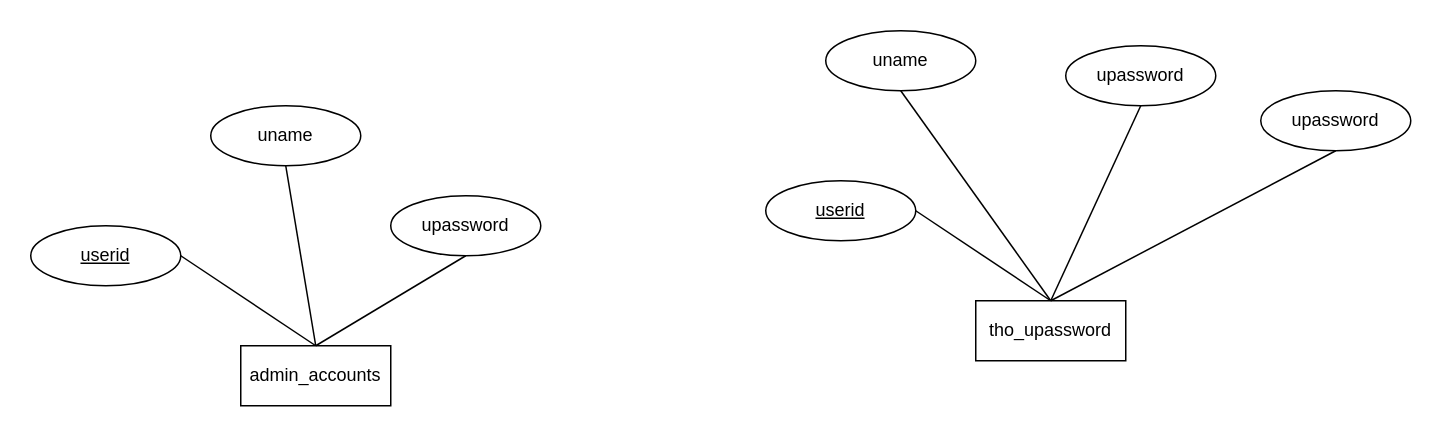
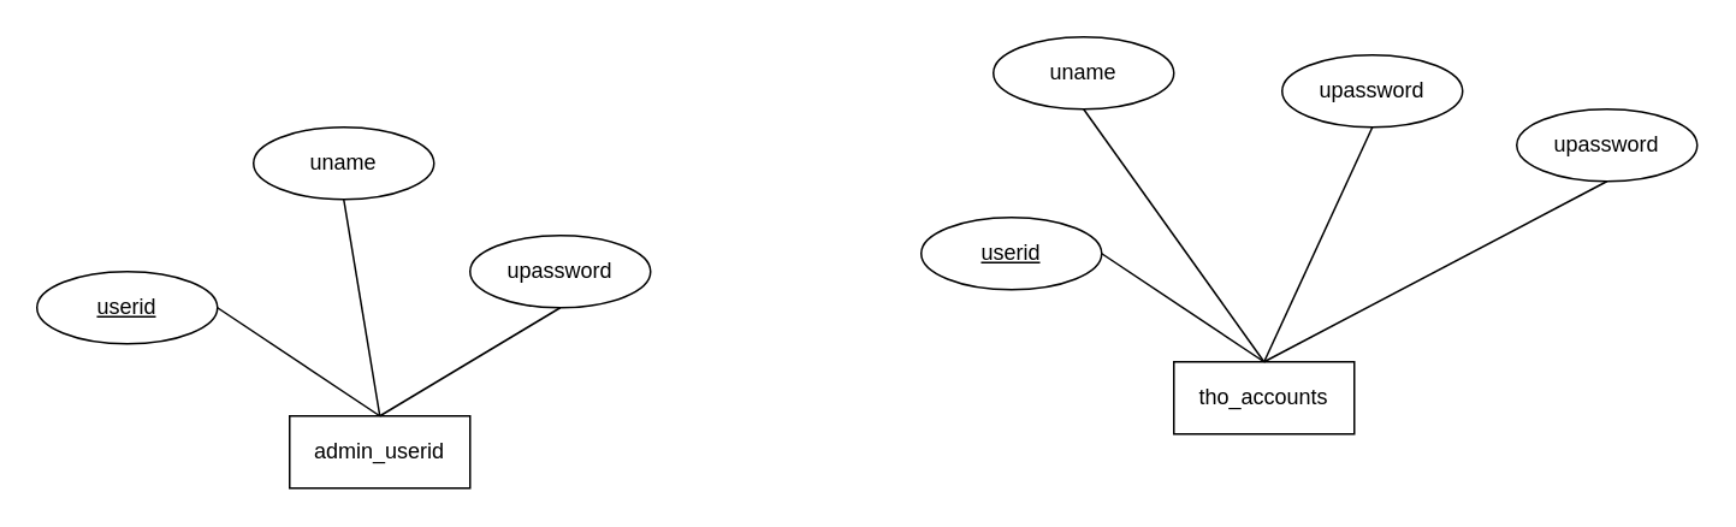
- <mxCell id="9" value="tho_upassword" style="whiteSpace=wrap;html=1;align=center;" vertex="1" parent="1"><mxGeometry x="650" y="200" width="100" height="40" as="geometry" /></mxCell>
+ <mxCell id="9" value="tho_accounts" style="whiteSpace=wrap;html=1;align=center;" vertex="1" parent="1"><mxGeometry x="650" y="200" width="100" height="40" as="geometry" /></mxCell>
- <mxCell id="2" value="admin_accounts" style="whiteSpace=wrap;html=1;align=center;" vertex="1" parent="1"><mxGeometry x="160" y="230" width="100" height="40" as="geometry" /></mxCell>
+ <mxCell id="2" value="admin_userid" style="whiteSpace=wrap;html=1;align=center;" vertex="1" parent="1"><mxGeometry x="160" y="230" width="100" height="40" as="geometry" /></mxCell>
